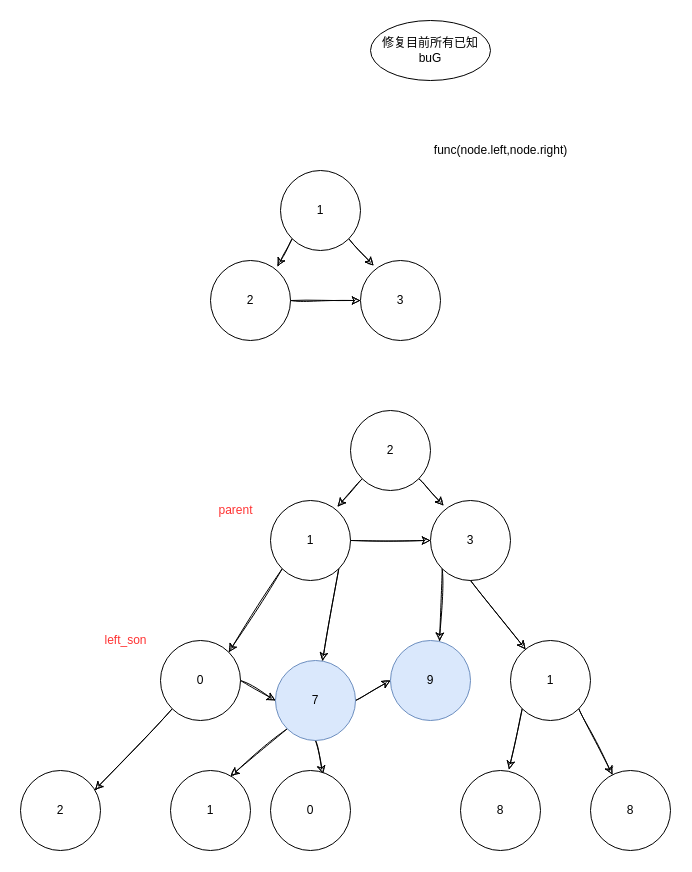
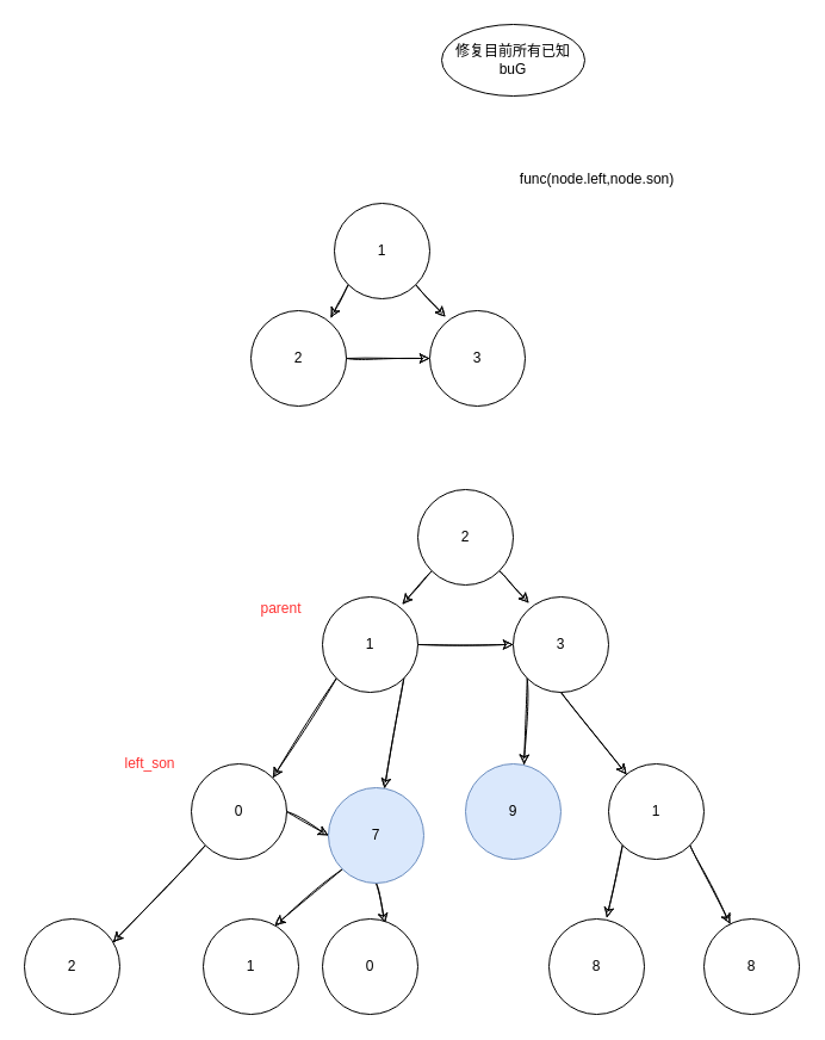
- <mxCell id="9" value="func(node.left,node.right)" style="text;html=1;align=center;verticalAlign=middle;resizable=0;points=[];autosize=1;" vertex="1" parent="1"><mxGeometry x="425" y="140" width="150" height="20" as="geometry" /></mxCell>
+ <mxCell id="9" value="func(node.left,node.son)" style="text;html=1;align=center;verticalAlign=middle;resizable=0;points=[];autosize=1;" vertex="1" parent="1"><mxGeometry x="425" y="140" width="150" height="20" as="geometry" /></mxCell>
- <mxCell id="25" style="edgeStyle=none;rounded=0;sketch=1;orthogonalLoop=1;jettySize=auto;html=1;exitX=1;exitY=0.5;exitDx=0;exitDy=0;entryX=0;entryY=0.5;entryDx=0;entryDy=0;" edge="1" parent="1" source="26" target="27"><mxGeometry relative="1" as="geometry" /></mxCell>
